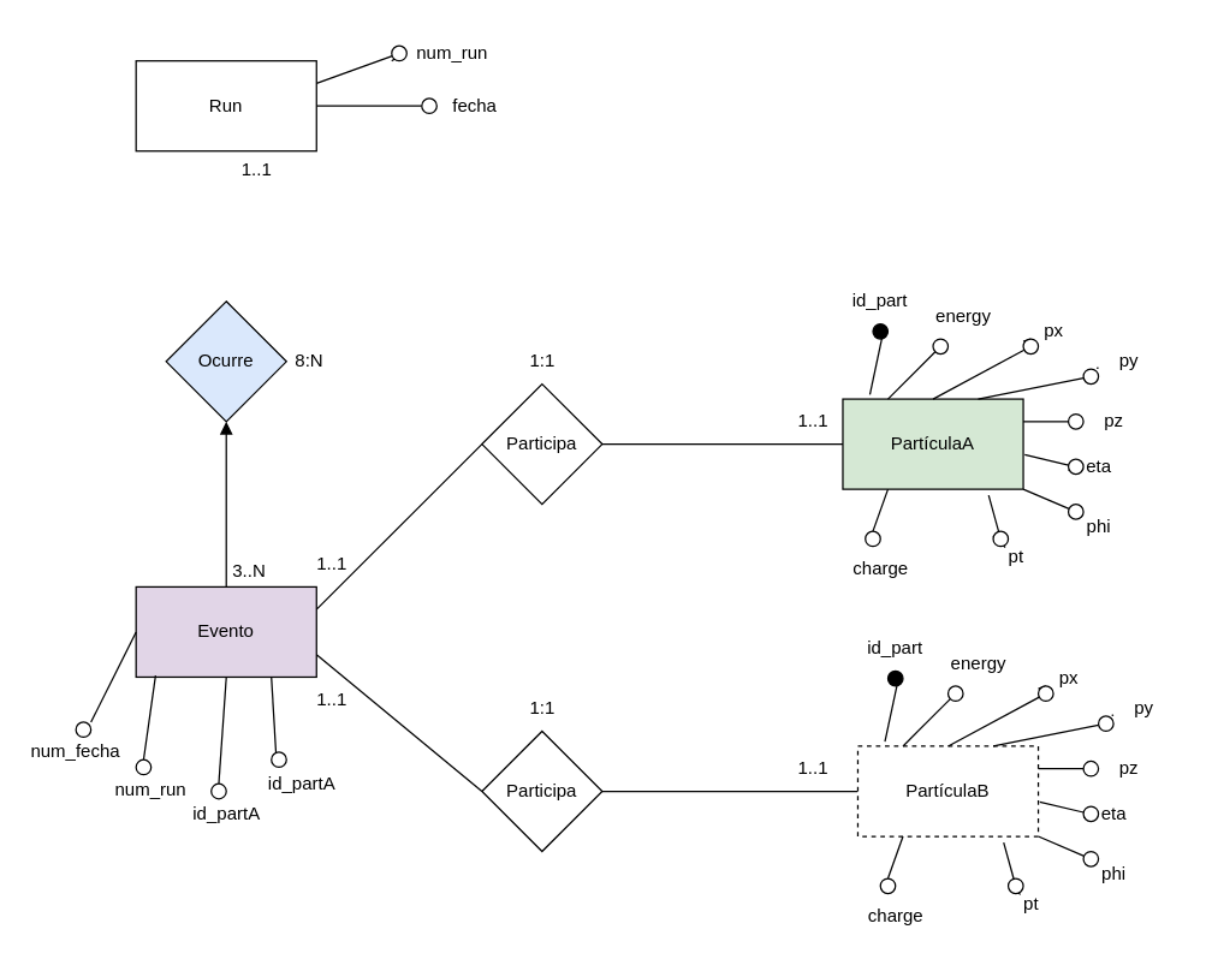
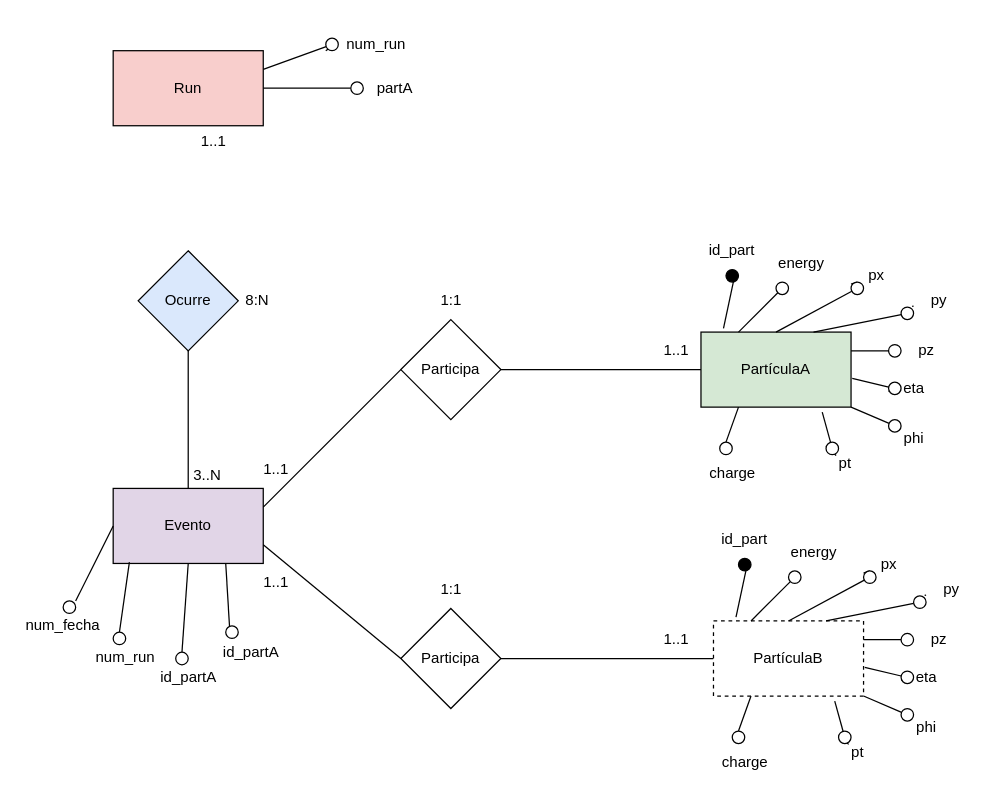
- <mxCell id="2" value="Run" style="rounded=0;whiteSpace=wrap;html=1;" vertex="1" parent="1"><mxGeometry x="90" y="40" width="120" height="60" as="geometry" /></mxCell>
+ <mxCell id="2" value="Run" style="rounded=0;whiteSpace=wrap;html=1;fillColor=#f8cecc;" vertex="1" parent="1"><mxGeometry x="90" y="40" width="120" height="60" as="geometry" /></mxCell>
- <mxCell id="31" value="fecha" style="text;html=1;align=center;verticalAlign=middle;resizable=0;points=[];autosize=1;strokeColor=none;fillColor=none;" vertex="1" parent="1"><mxGeometry x="290" y="55" width="50" height="30" as="geometry" /></mxCell>
+ <mxCell id="31" value="partA" style="text;html=1;align=center;verticalAlign=middle;resizable=0;points=[];autosize=1;strokeColor=none;fillColor=none;" vertex="1" parent="1"><mxGeometry x="290" y="55" width="50" height="30" as="geometry" /></mxCell>
- <mxCell id="5" value="" style="endArrow=block;html=1;rounded=0;entryX=0.5;entryY=1;entryDx=0;entryDy=0;exitX=0.5;exitY=0;exitDx=0;exitDy=0;" edge="1" parent="1" source="4" target="3"><mxGeometry width="50" height="50" relative="1" as="geometry"><mxPoint x="160" y="180" as="sourcePoint" /><mxPoint x="160" y="110" as="targetPoint" /></mxGeometry></mxCell>
+ <mxCell id="5" value="" style="endArrow=none;html=1;rounded=0;entryX=0.5;entryY=1;entryDx=0;entryDy=0;exitX=0.5;exitY=0;exitDx=0;exitDy=0;" edge="1" parent="1" source="4" target="3"><mxGeometry width="50" height="50" relative="1" as="geometry"><mxPoint x="160" y="180" as="sourcePoint" /><mxPoint x="160" y="110" as="targetPoint" /></mxGeometry></mxCell>
